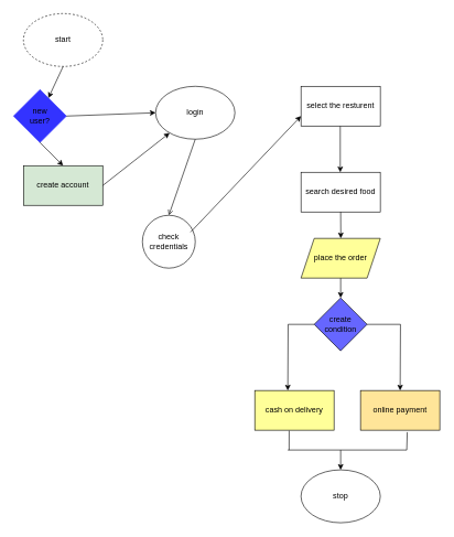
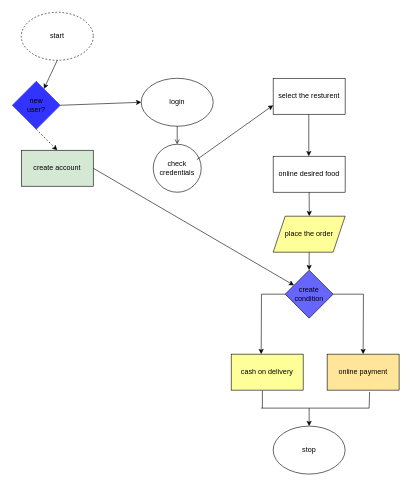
- <mxCell id="5" value="" style="endArrow=classic;html=1;rounded=0;exitX=0.5;exitY=1;exitDx=0;exitDy=0;entryX=0.5;entryY=0;entryDx=0;entryDy=0;" edge="1" parent="1" source="3" target="7"><mxGeometry width="50" height="50" relative="1" as="geometry"><mxPoint x="275" y="160" as="sourcePoint" /><mxPoint x="280" y="270" as="targetPoint" /></mxGeometry></mxCell>
+ <mxCell id="5" value="" style="endArrow=classic;html=1;rounded=0;exitX=0.5;exitY=1;exitDx=0;exitDy=0;entryX=0.5;entryY=0;entryDx=0;entryDy=0;dashed=1;" edge="1" parent="1" source="3" target="7"><mxGeometry width="50" height="50" relative="1" as="geometry"><mxPoint x="275" y="160" as="sourcePoint" /><mxPoint x="280" y="270" as="targetPoint" /></mxGeometry></mxCell>
- <mxCell id="12" value="" style="endArrow=classic;html=1;rounded=0;exitX=1;exitY=0.5;exitDx=0;exitDy=0;" edge="1" parent="1" source="7" target="8"><mxGeometry width="50" height="50" relative="1" as="geometry"><mxPoint x="275" y="240" as="sourcePoint" /><mxPoint x="325" y="190" as="targetPoint" /></mxGeometry></mxCell>
+ <mxCell id="12" value="" style="endArrow=classic;html=1;rounded=0;exitX=1;exitY=0.5;exitDx=0;exitDy=0;" edge="1" parent="1" source="7" target="19"><mxGeometry width="50" height="50" relative="1" as="geometry"><mxPoint x="275" y="240" as="sourcePoint" /><mxPoint x="325" y="190" as="targetPoint" /></mxGeometry></mxCell>
- <mxCell id="15" value="search desired food" style="rounded=0;whiteSpace=wrap;html=1;" vertex="1" parent="1"><mxGeometry x="455" y="260" width="120" height="60" as="geometry" /></mxCell>
+ <mxCell id="15" value="online desired food" style="rounded=0;whiteSpace=wrap;html=1;" vertex="1" parent="1"><mxGeometry x="455" y="260" width="120" height="60" as="geometry" /></mxCell>
- <mxCell id="9" value="check credentials" style="ellipse;whiteSpace=wrap;html=1;aspect=fixed;" vertex="1" parent="1"><mxGeometry x="215" y="325" width="80" height="80" as="geometry" /></mxCell>
+ <mxCell id="9" value="check credentials" style="ellipse;whiteSpace=wrap;html=1;aspect=fixed;" vertex="1" parent="1"><mxGeometry x="255" y="240" width="80" height="80" as="geometry" /></mxCell>
